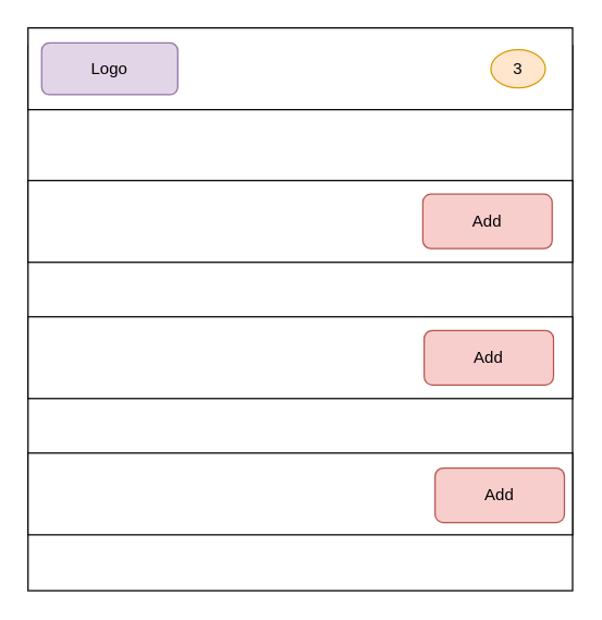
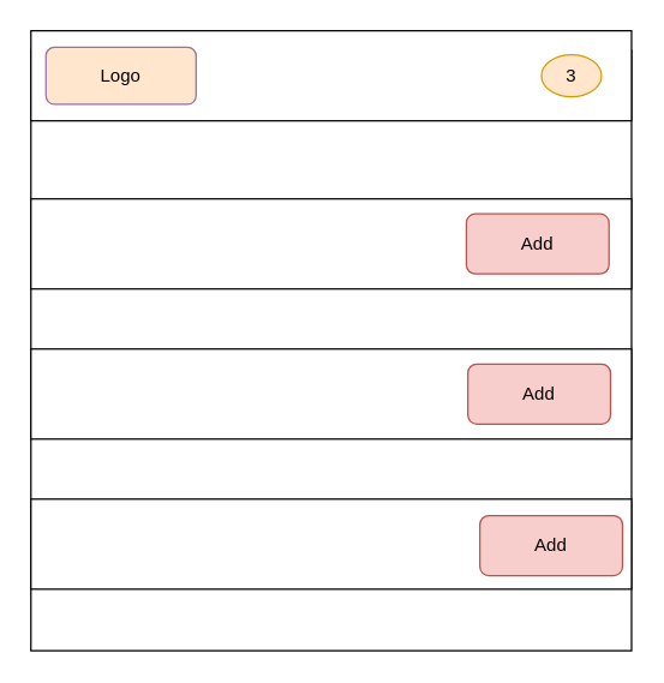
- <mxCell id="11" value="Logo" style="rounded=1;whiteSpace=wrap;html=1;fillColor=#e1d5e7;strokeColor=#9673a6;" vertex="1" parent="1"><mxGeometry x="30" y="31" width="100" height="38" as="geometry" /></mxCell>
+ <mxCell id="11" value="Logo" style="rounded=1;whiteSpace=wrap;html=1;fillColor=#ffe6cc;strokeColor=#9673a6;" vertex="1" parent="1"><mxGeometry x="30" y="31" width="100" height="38" as="geometry" /></mxCell>
